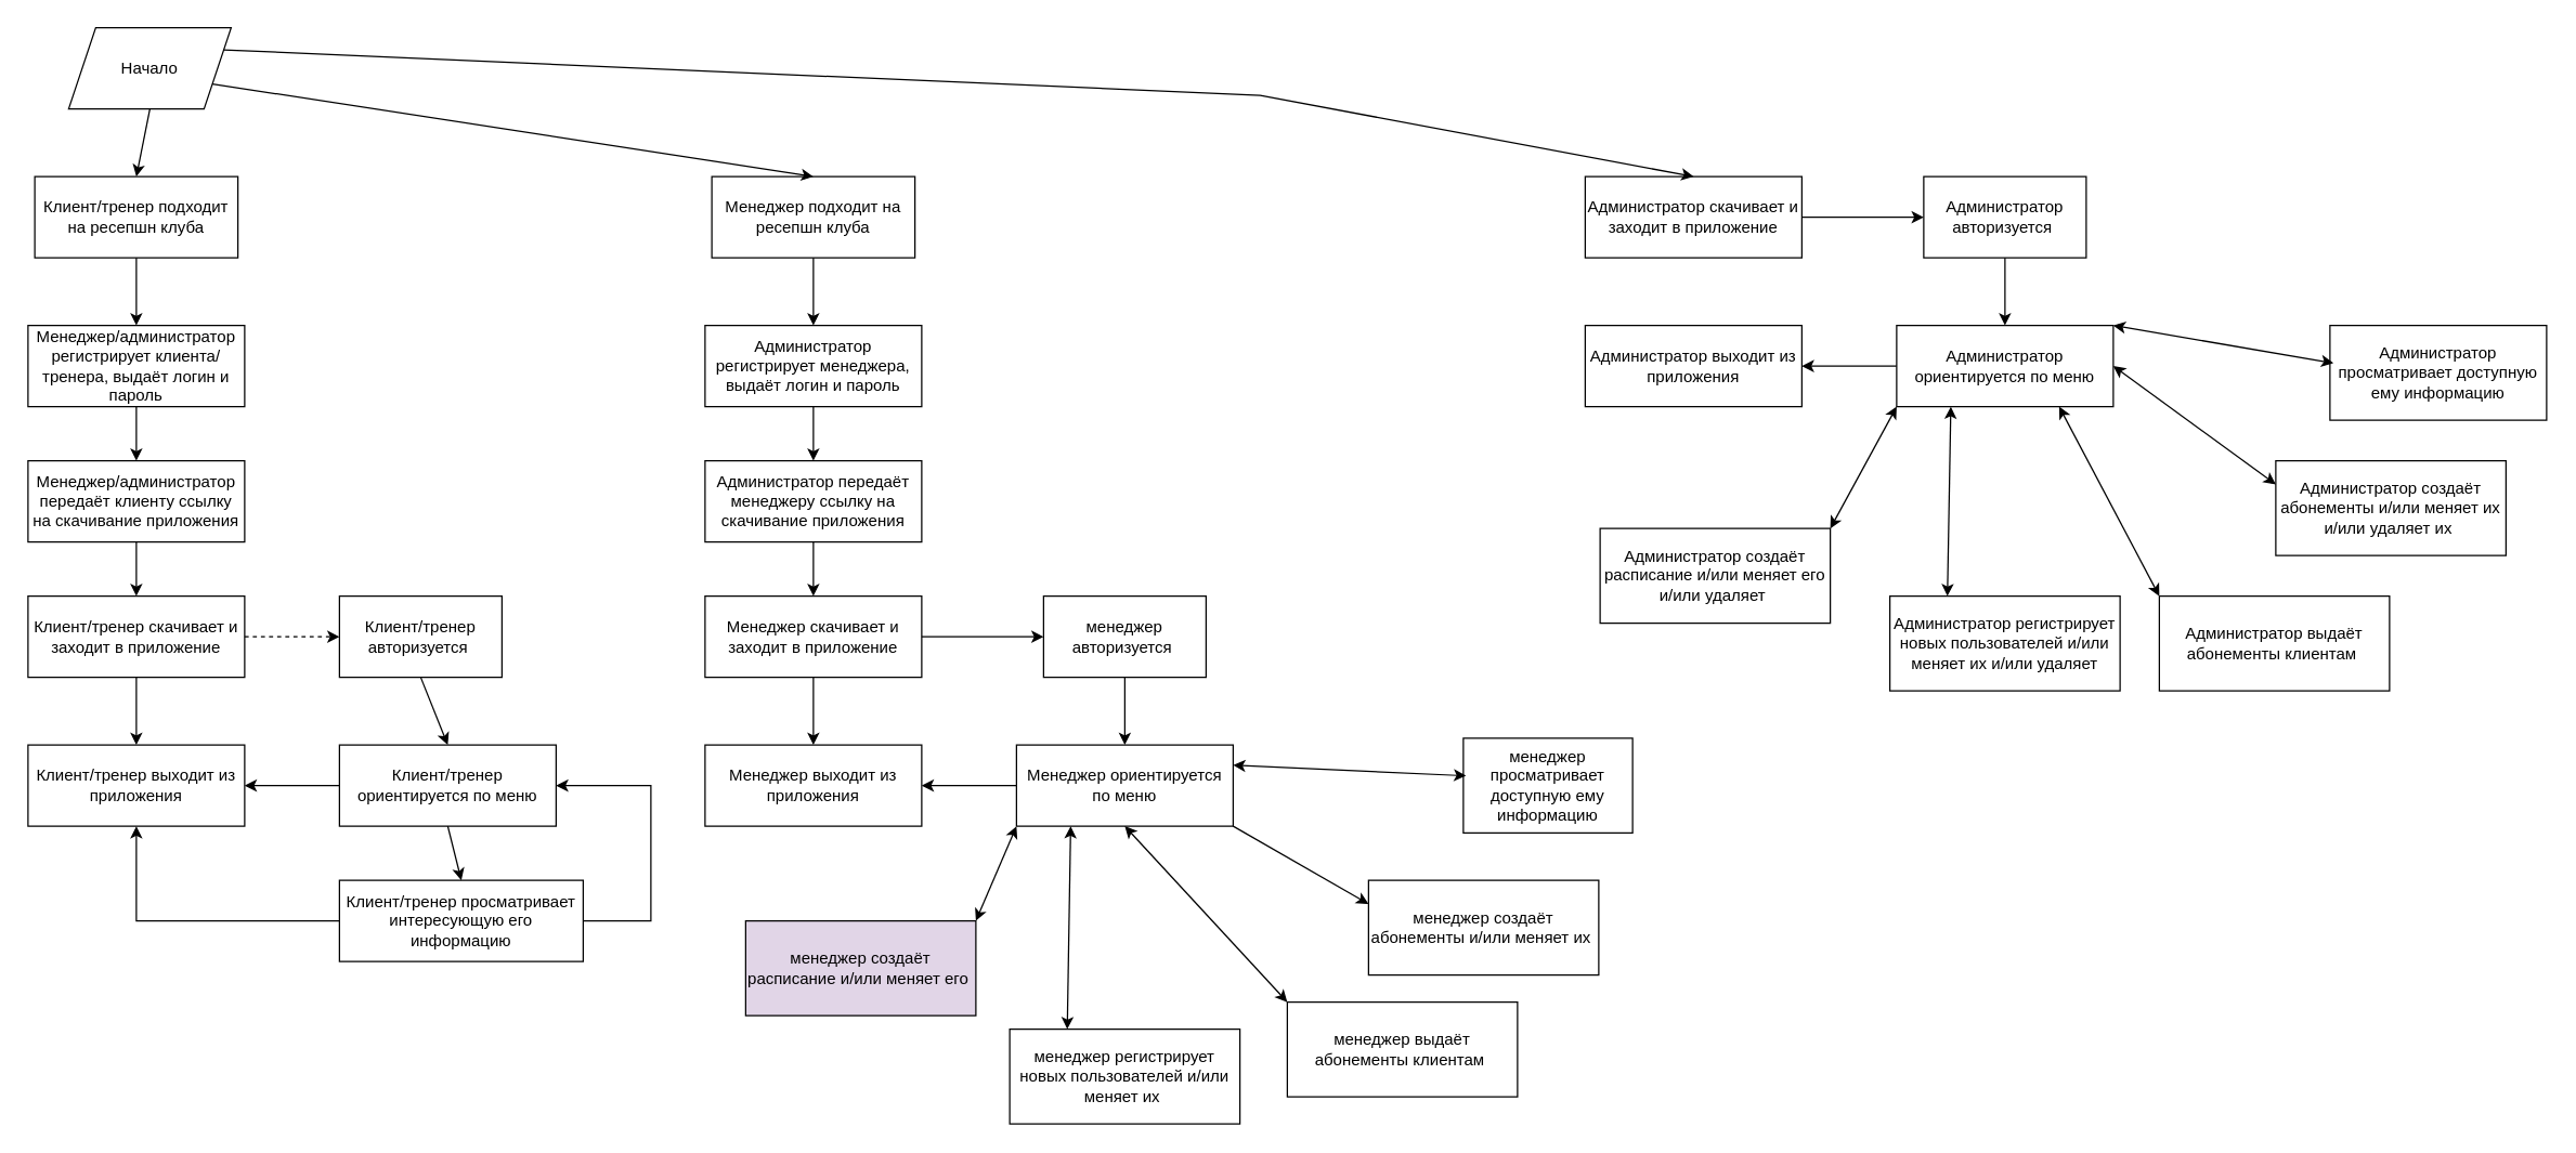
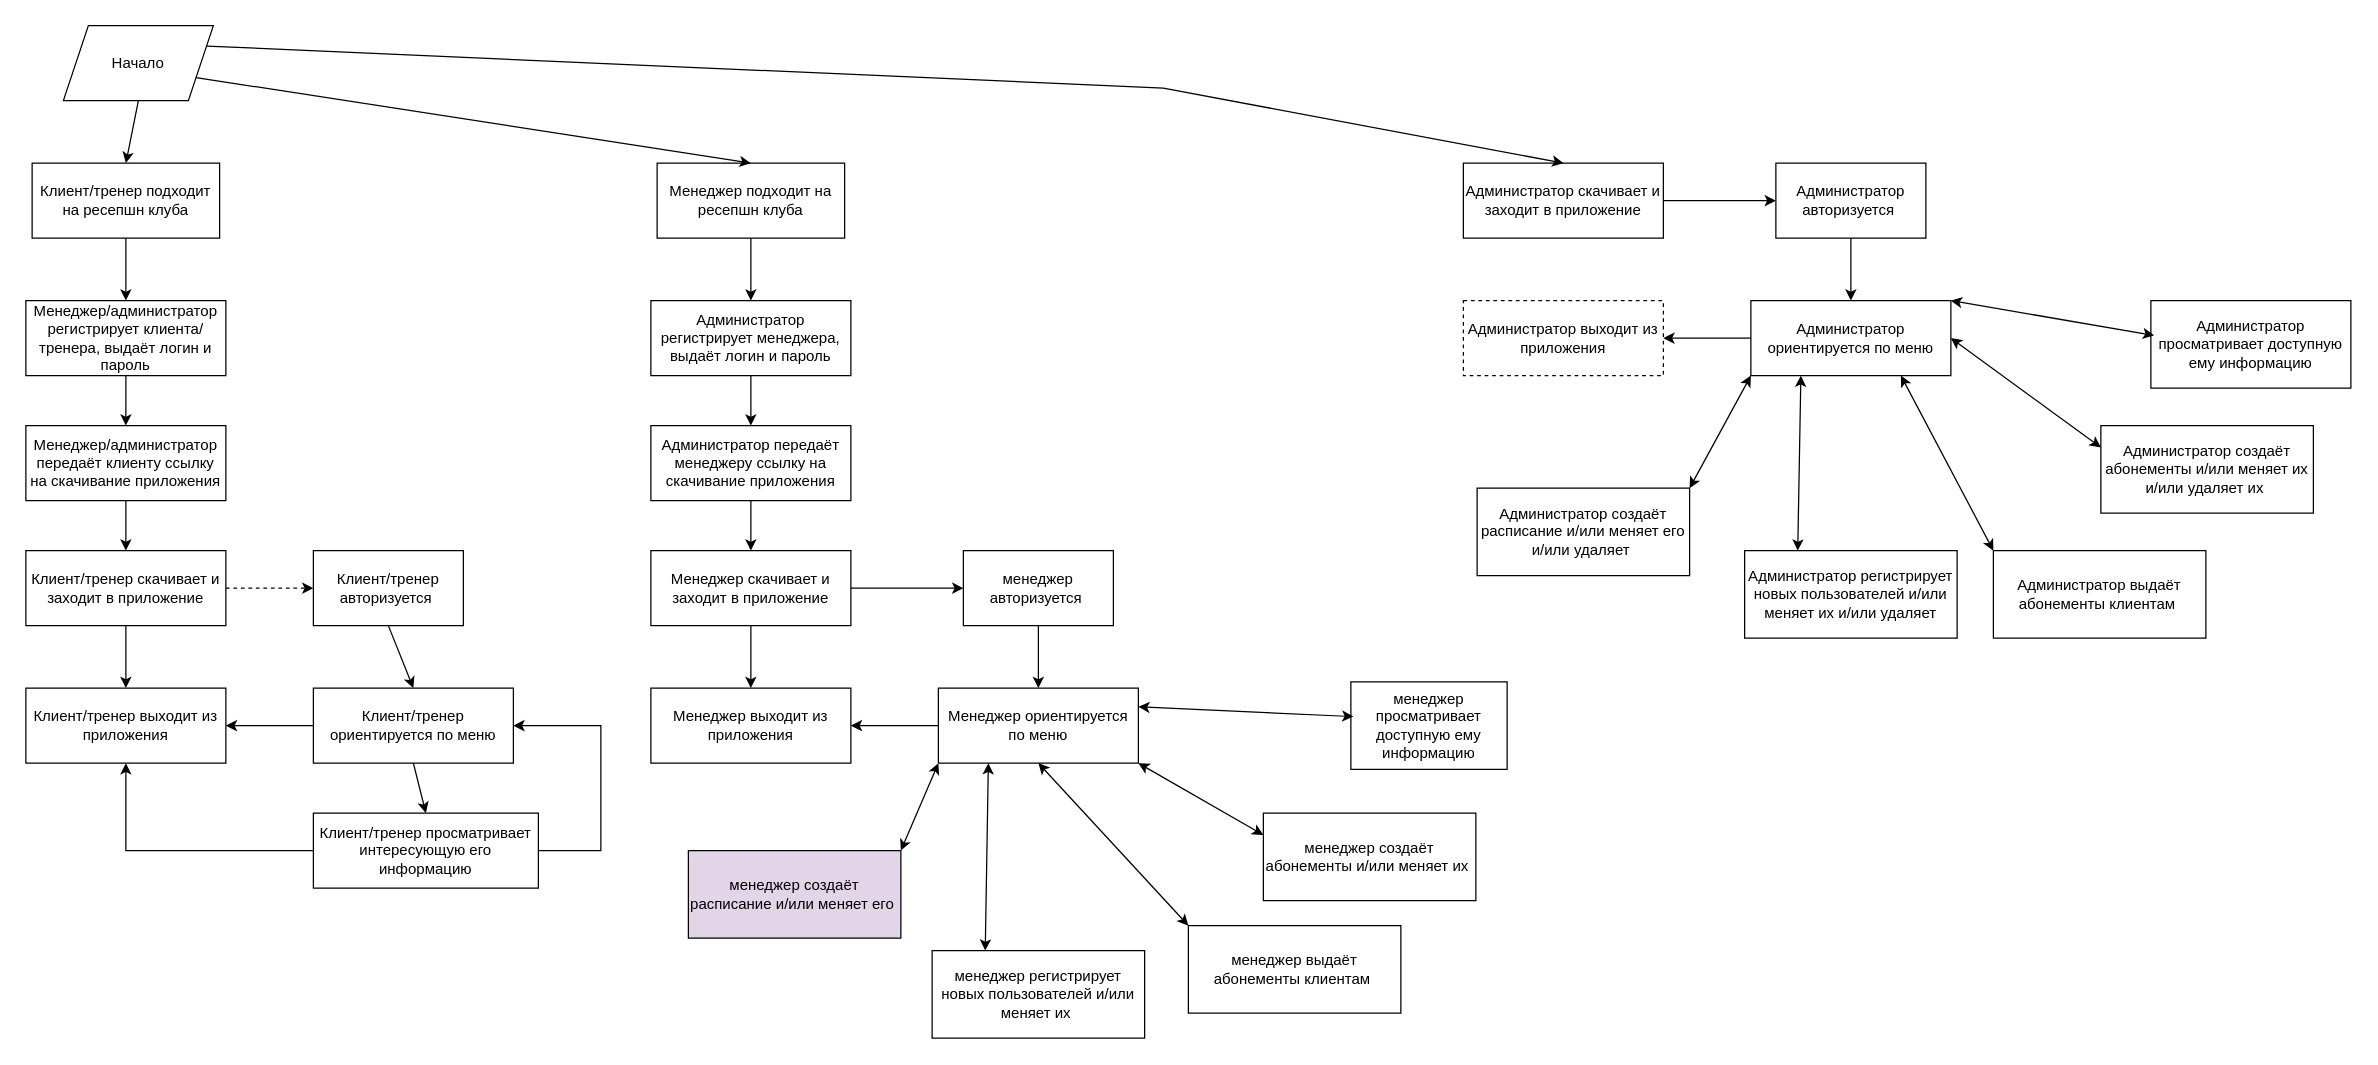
- <mxCell id="41" value="Администратор выходит из приложения" style="rounded=0;whiteSpace=wrap;html=1;" vertex="1" parent="1"><mxGeometry x="1170" y="240" width="160" height="60" as="geometry" /></mxCell>
+ <mxCell id="41" value="Администратор выходит из приложения" style="rounded=0;whiteSpace=wrap;html=1;dashed=1;" vertex="1" parent="1"><mxGeometry x="1170" y="240" width="160" height="60" as="geometry" /></mxCell>
- <mxCell id="53" value="" style="endArrow=none;startArrow=classic;html=1;rounded=0;entryX=1;entryY=1;entryDx=0;entryDy=0;exitX=0;exitY=0.25;exitDx=0;exitDy=0;" edge="1" parent="1" source="48" target="36"><mxGeometry width="50" height="50" relative="1" as="geometry"><mxPoint x="960" y="780" as="sourcePoint" /><mxPoint x="840" y="620" as="targetPoint" /></mxGeometry></mxCell>
+ <mxCell id="53" value="" style="endArrow=classic;startArrow=classic;html=1;rounded=0;entryX=1;entryY=1;entryDx=0;entryDy=0;exitX=0;exitY=0.25;exitDx=0;exitDy=0;" edge="1" parent="1" source="48" target="36"><mxGeometry width="50" height="50" relative="1" as="geometry"><mxPoint x="960" y="780" as="sourcePoint" /><mxPoint x="840" y="620" as="targetPoint" /></mxGeometry></mxCell>
